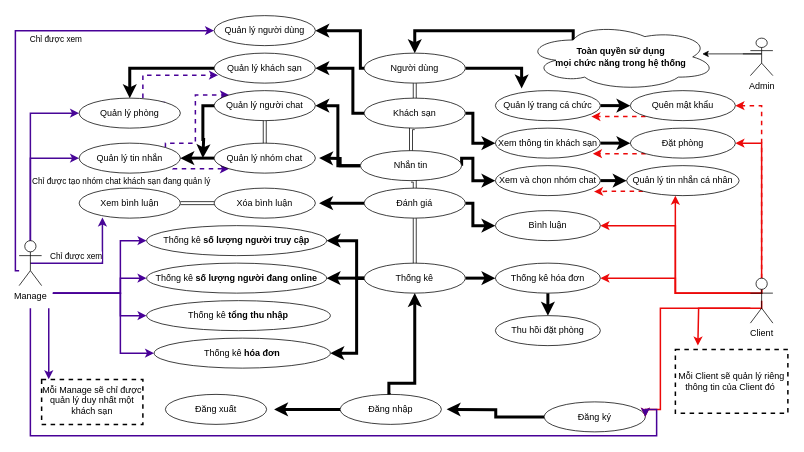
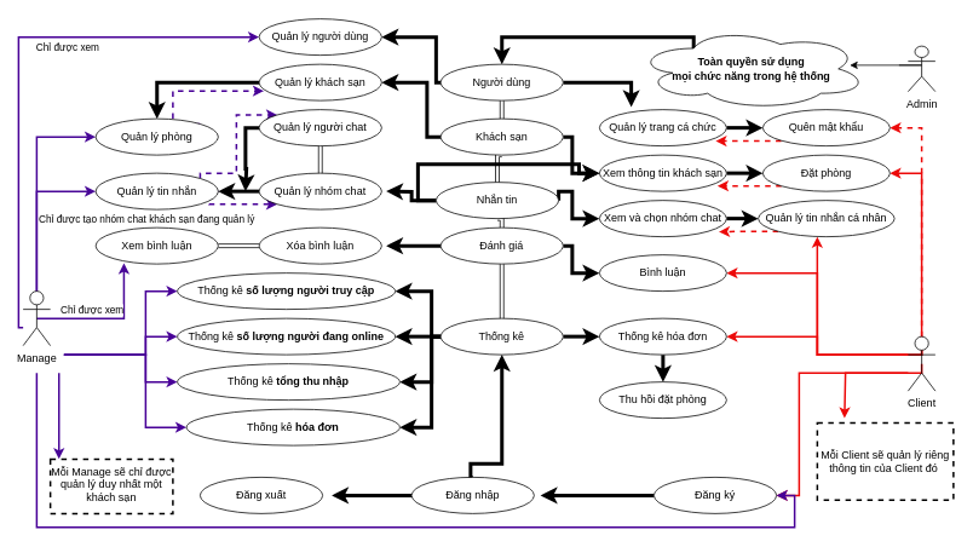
- <mxCell id="16" style="edgeStyle=orthogonalEdgeStyle;rounded=0;orthogonalLoop=1;jettySize=auto;html=1;exitX=0;exitY=0.5;exitDx=0;exitDy=0;entryX=1;entryY=0.5;entryDx=0;entryDy=0;strokeWidth=4;" edge="1" parent="1" source="18" target="87"><mxGeometry relative="1" as="geometry" /></mxCell>
+ <mxCell id="16" style="edgeStyle=orthogonalEdgeStyle;rounded=0;orthogonalLoop=1;jettySize=auto;html=1;exitX=0;exitY=0.5;exitDx=0;exitDy=0;strokeWidth=4;" edge="1" parent="1" source="18" target="78"><mxGeometry relative="1" as="geometry" /></mxCell>
+ <mxCell id="21" style="edgeStyle=orthogonalEdgeStyle;rounded=0;orthogonalLoop=1;jettySize=auto;html=1;exitX=0;exitY=0.5;exitDx=0;exitDy=0;entryX=1;entryY=0.5;entryDx=0;entryDy=0;strokeWidth=4;" edge="1" parent="1" source="24" target="72"><mxGeometry relative="1" as="geometry"><Array as="points"><mxPoint x="475" y="370" /><mxPoint x="475" y="420" /></Array></mxGeometry></mxCell>
- <mxCell id="29" value="Đăng ký" style="ellipse;whiteSpace=wrap;html=1;" vertex="1" parent="1"><mxGeometry x="725" y="535" width="135" height="40" as="geometry" /></mxCell>
+ <mxCell id="29" value="Đăng ký" style="ellipse;whiteSpace=wrap;html=1;" vertex="1" parent="1"><mxGeometry x="720" y="525" width="135" height="40" as="geometry" /></mxCell>
